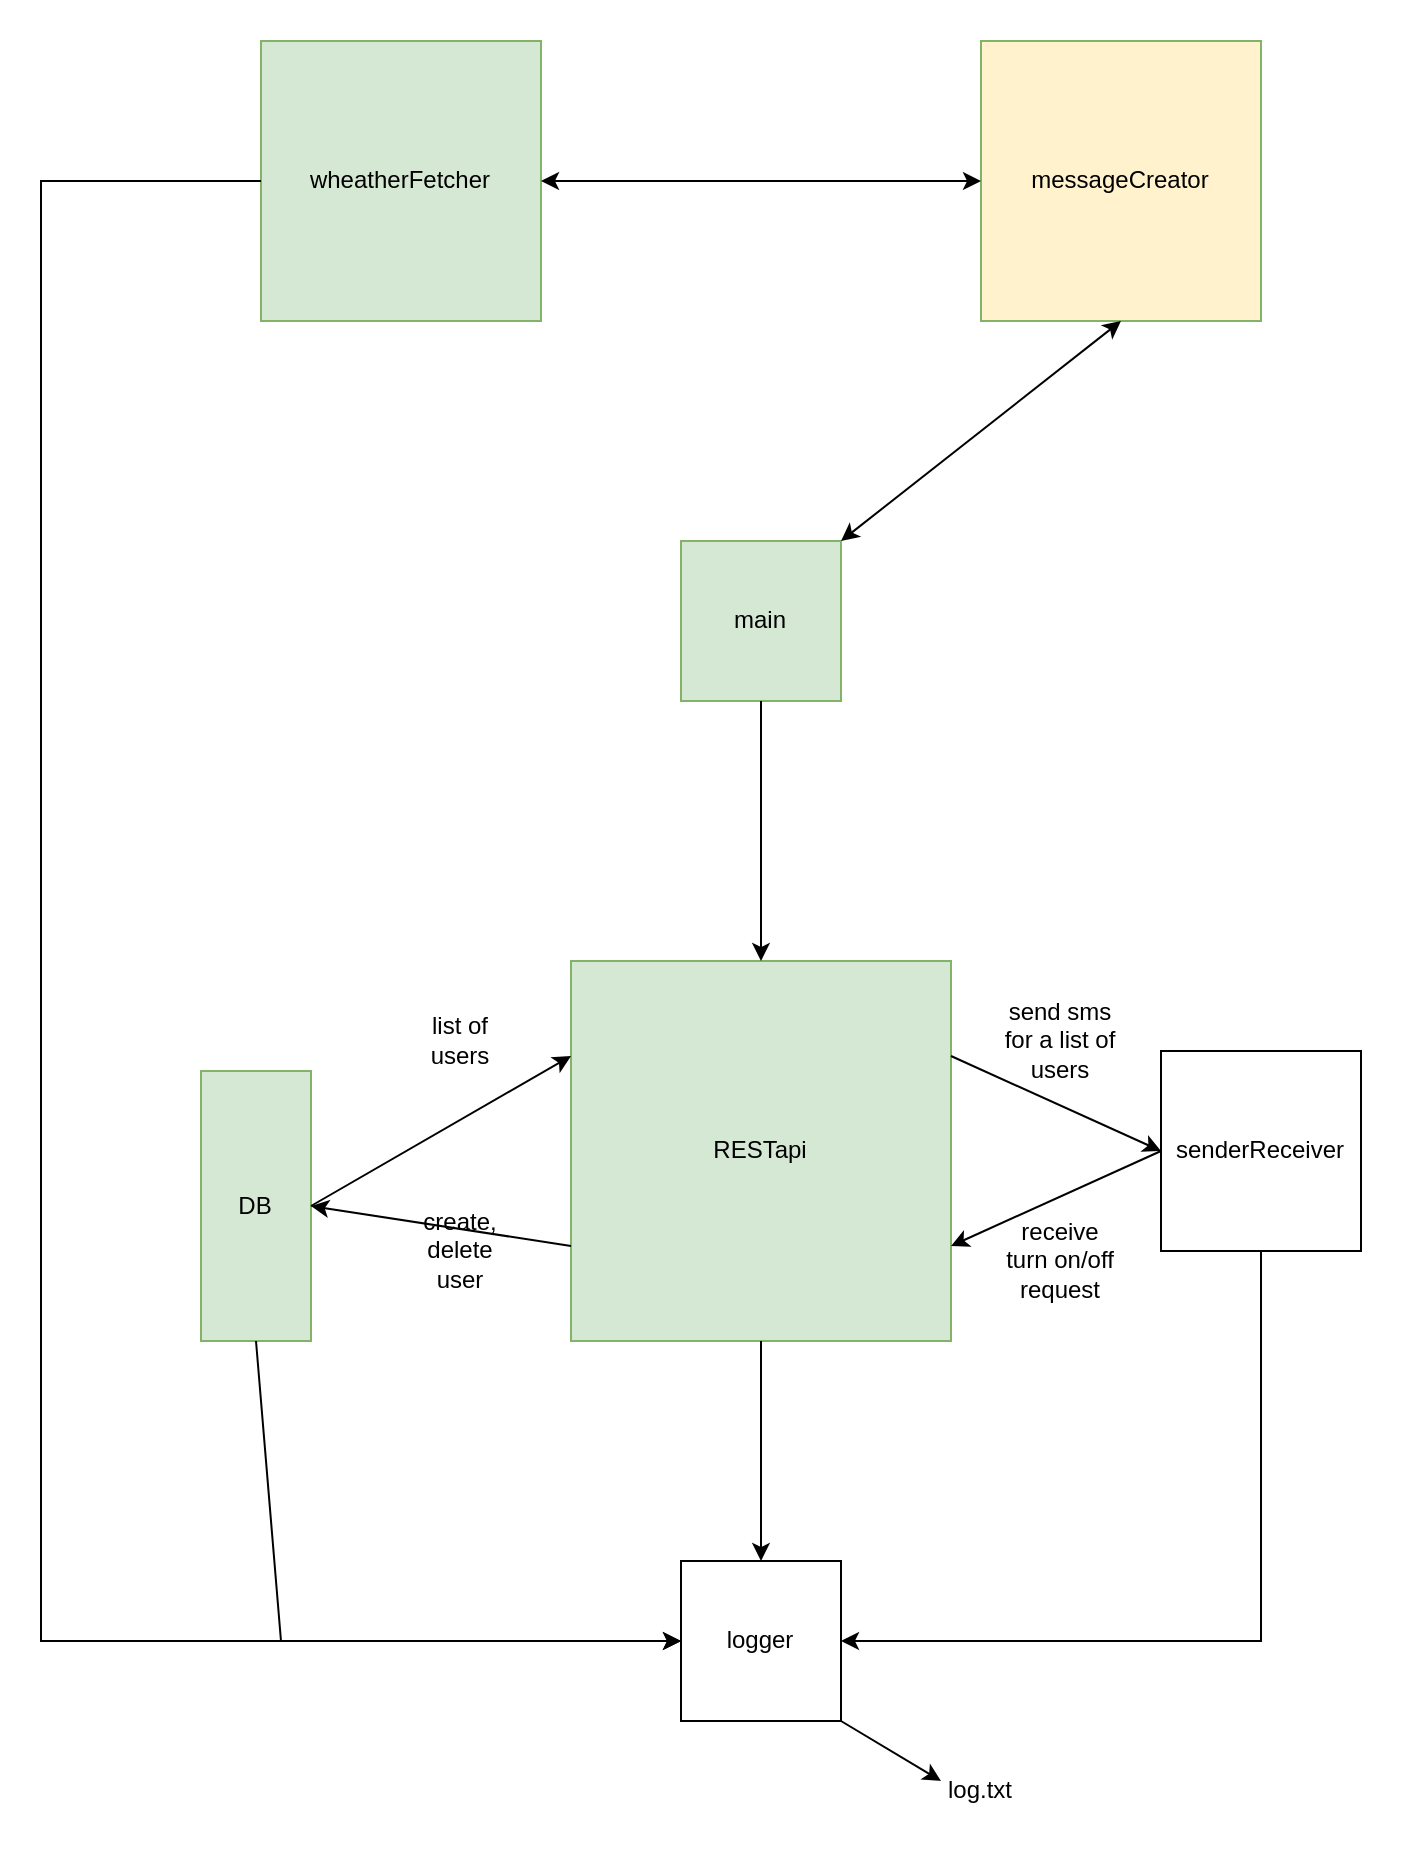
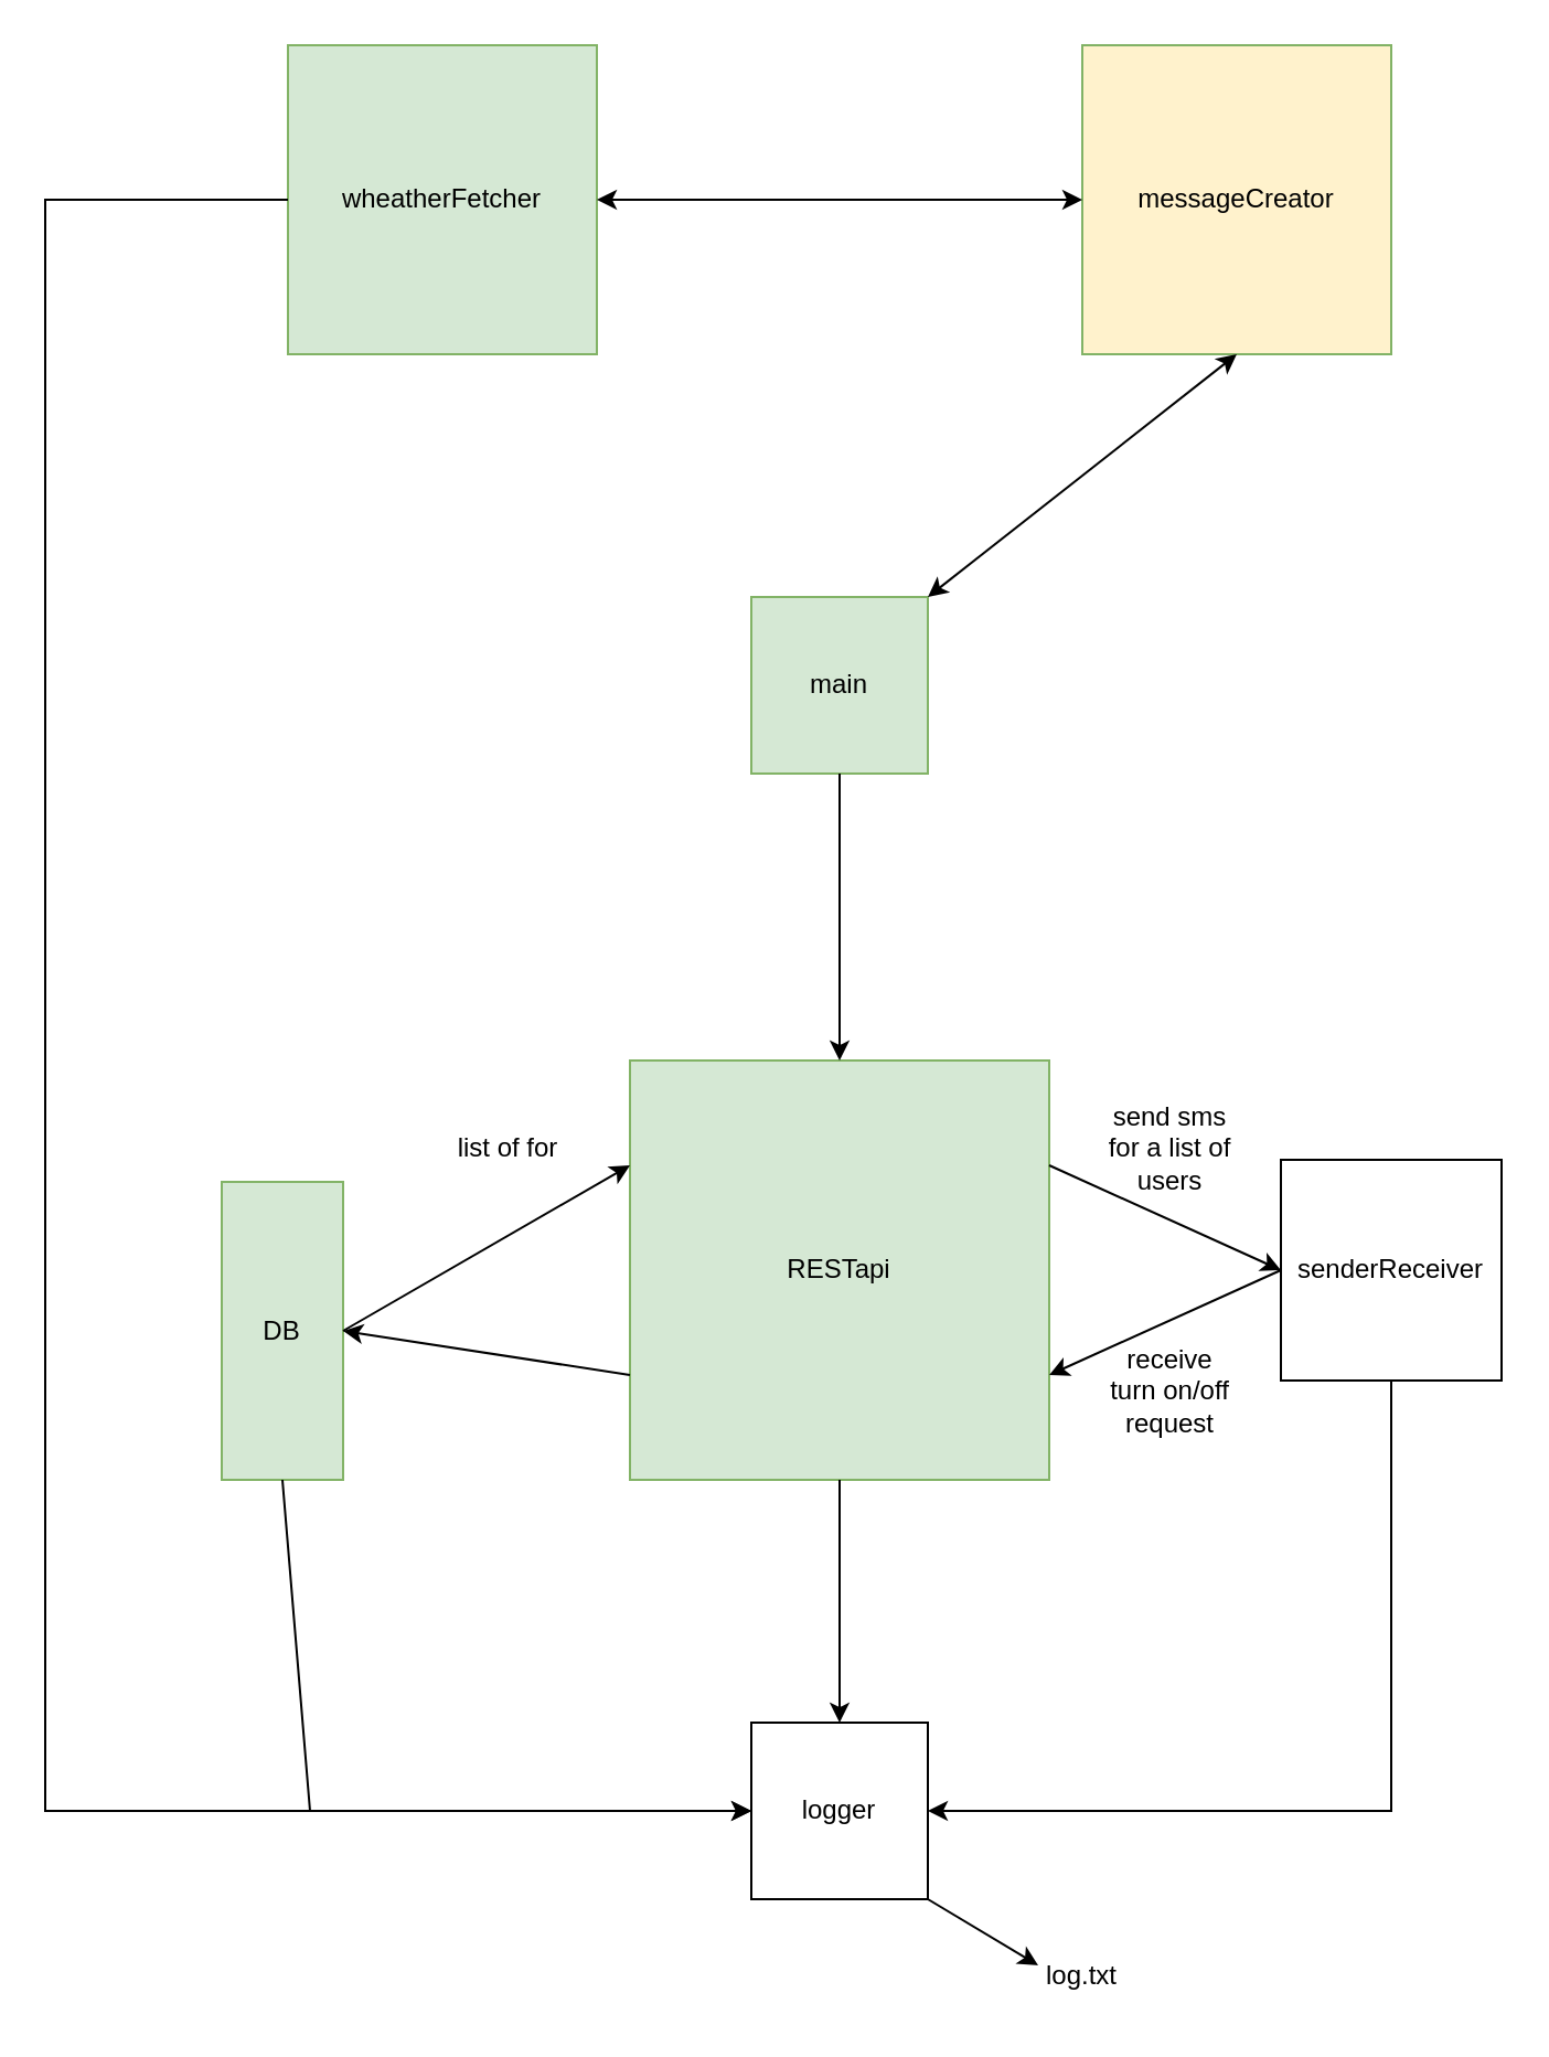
- <mxCell id="13" value="list of users" style="text;html=1;align=center;verticalAlign=middle;whiteSpace=wrap;rounded=0;" parent="1" vertex="1"><mxGeometry x="200" y="505" width="60" height="30" as="geometry" /></mxCell>
+ <mxCell id="13" value="list of for" style="text;html=1;align=center;verticalAlign=middle;whiteSpace=wrap;rounded=0;" parent="1" vertex="1"><mxGeometry x="200" y="505" width="60" height="30" as="geometry" /></mxCell>
- <mxCell id="12" value="create, delete user" style="text;html=1;align=center;verticalAlign=middle;whiteSpace=wrap;rounded=0;" parent="1" vertex="1"><mxGeometry x="200" y="610" width="60" height="30" as="geometry" /></mxCell>
